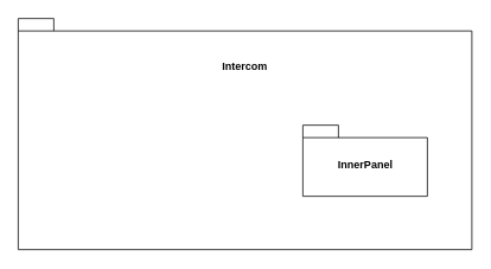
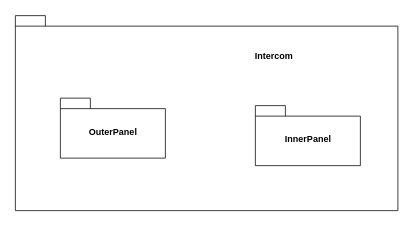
- <mxCell id="3" value="Intercom" style="text;align=center;fontStyle=1;verticalAlign=middle;spacingLeft=3;spacingRight=3;strokeColor=none;rotatable=0;points=[[0,0.5],[1,0.5]];portConstraint=eastwest;" parent="1" vertex="1"><mxGeometry x="235" y="60" width="80" height="26" as="geometry" /></mxCell>
+ <mxCell id="3" value="Intercom" style="text;align=center;fontStyle=1;verticalAlign=middle;spacingLeft=3;spacingRight=3;strokeColor=none;rotatable=0;points=[[0,0.5],[1,0.5]];portConstraint=eastwest;" parent="1" vertex="1"><mxGeometry x="325" y="60" width="80" height="26" as="geometry" /></mxCell>
+ <mxCell id="4" value="OuterPanel" style="shape=folder;fontStyle=1;spacingTop=10;tabWidth=40;tabHeight=14;tabPosition=left;html=1;" parent="1" vertex="1"><mxGeometry x="80" y="130" width="140" height="80" as="geometry" /></mxCell>
